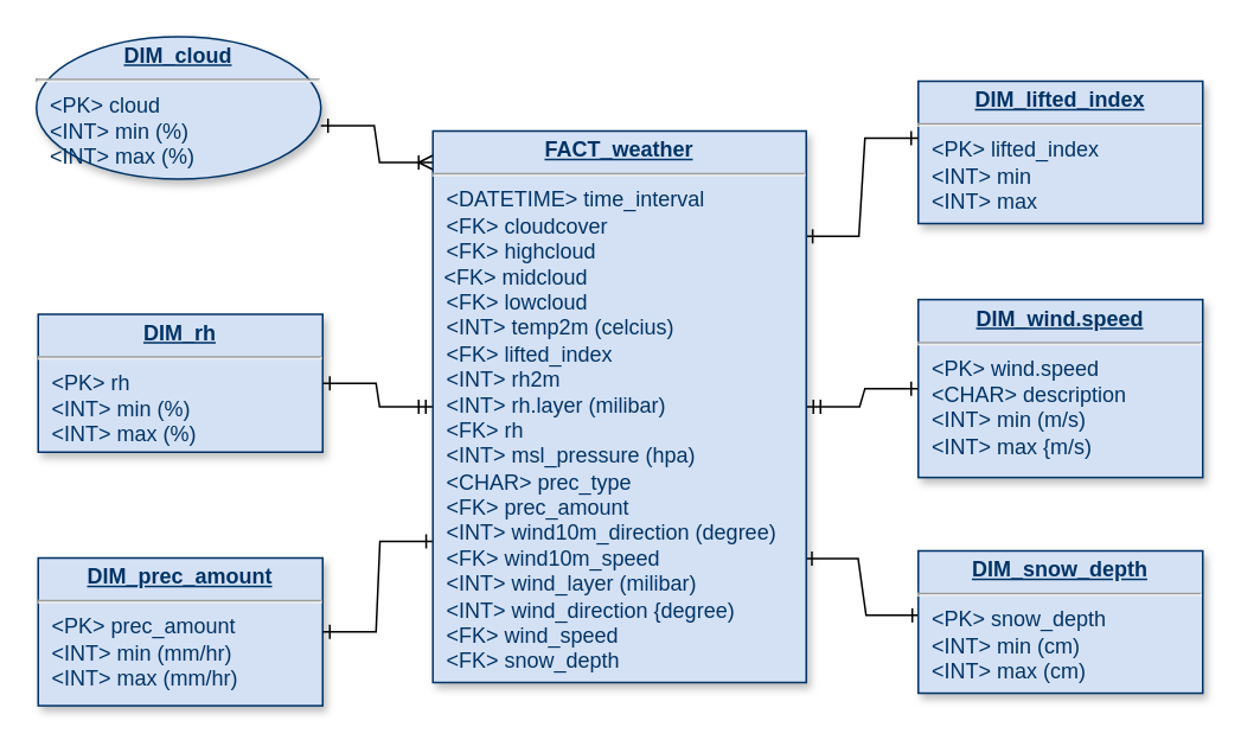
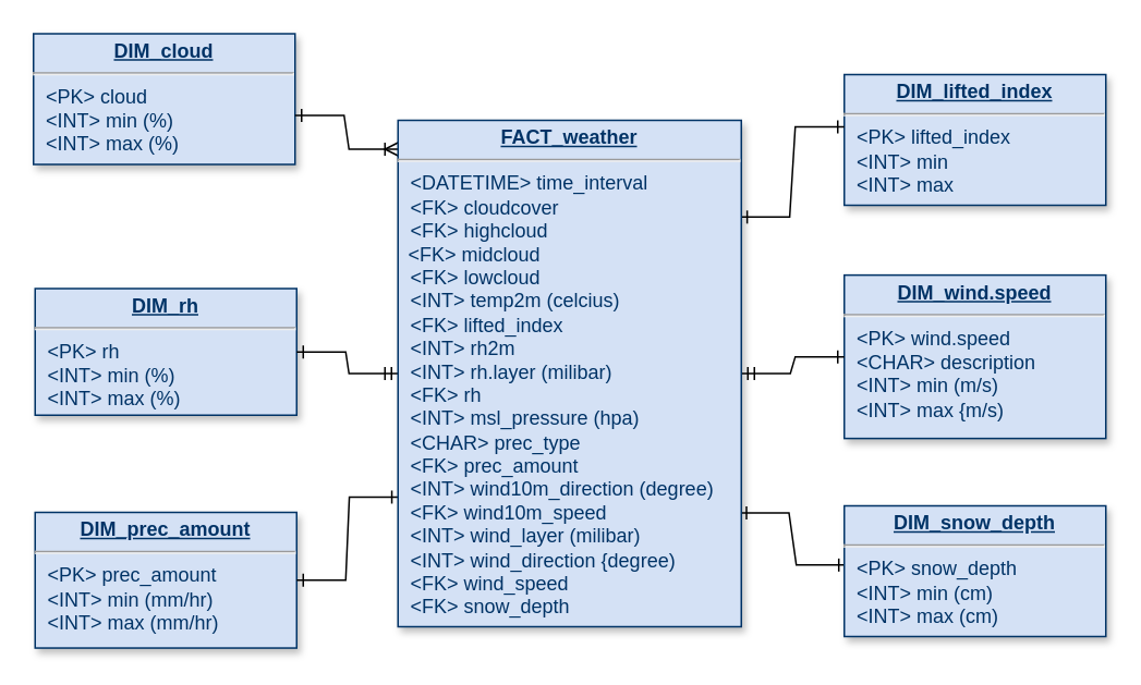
- <mxCell id="2" value="&lt;p style=&quot;margin: 0px ; margin-top: 4px ; text-align: center ; text-decoration: underline&quot;&gt;&lt;b&gt;DIM_cloud&lt;/b&gt;&lt;/p&gt;&lt;hr&gt;&lt;p style=&quot;margin: 0px ; margin-left: 8px&quot;&gt;&amp;lt;PK&amp;gt; cloud&lt;/p&gt;&lt;p style=&quot;margin: 0px ; margin-left: 8px&quot;&gt;&amp;lt;INT&amp;gt; min (%)&lt;/p&gt;&lt;p style=&quot;margin: 0px ; margin-left: 8px&quot;&gt;&amp;lt;INT&amp;gt; max (%)&lt;/p&gt;" style="ellipse;verticalAlign=top;align=left;overflow=fill;fontSize=12;fontFamily=Helvetica;html=1;strokeColor=#003366;shadow=1;fillColor=#D4E1F5;fontColor=#003366;" parent="1" vertex="1"><mxGeometry x="20" y="20" width="160" height="80" as="geometry" /></mxCell>
+ <mxCell id="2" value="&lt;p style=&quot;margin: 0px ; margin-top: 4px ; text-align: center ; text-decoration: underline&quot;&gt;&lt;b&gt;DIM_cloud&lt;/b&gt;&lt;/p&gt;&lt;hr&gt;&lt;p style=&quot;margin: 0px ; margin-left: 8px&quot;&gt;&amp;lt;PK&amp;gt; cloud&lt;/p&gt;&lt;p style=&quot;margin: 0px ; margin-left: 8px&quot;&gt;&amp;lt;INT&amp;gt; min (%)&lt;/p&gt;&lt;p style=&quot;margin: 0px ; margin-left: 8px&quot;&gt;&amp;lt;INT&amp;gt; max (%)&lt;/p&gt;" style="verticalAlign=top;align=left;overflow=fill;fontSize=12;fontFamily=Helvetica;html=1;strokeColor=#003366;shadow=1;fillColor=#D4E1F5;fontColor=#003366" parent="1" vertex="1"><mxGeometry x="20" y="20" width="160" height="80" as="geometry" /></mxCell>
